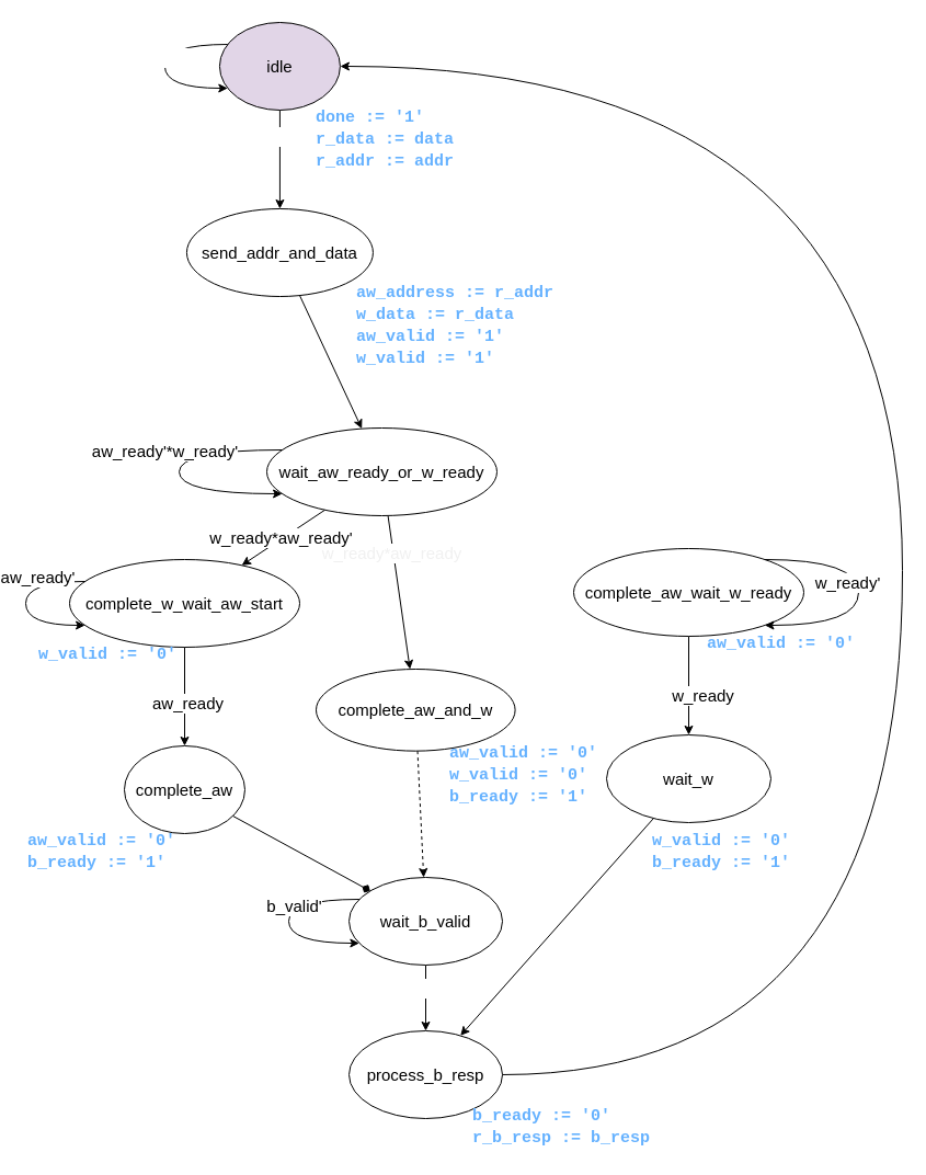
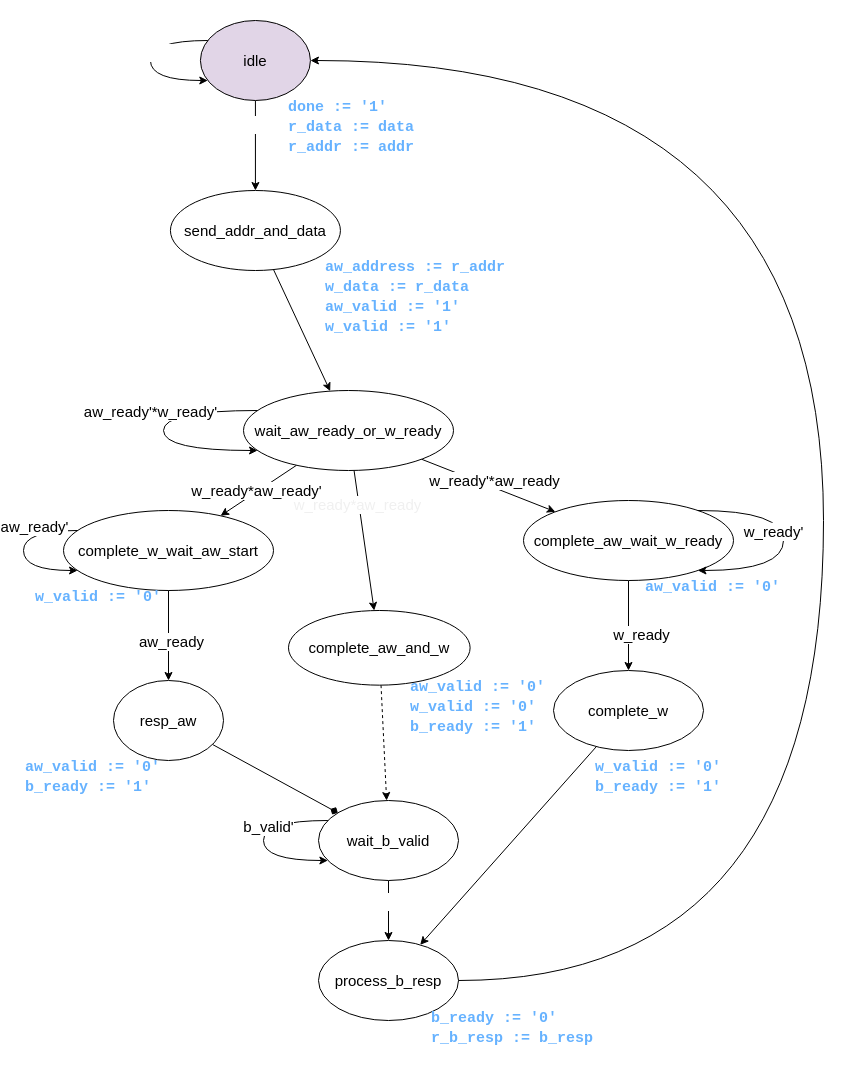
+ <mxCell id="9" value="" style="edgeStyle=none;html=1;fontSize=15;" parent="1" source="13" target="46" edge="1"><mxGeometry relative="1" as="geometry" /></mxCell>
+ <mxCell id="10" value="w_ready'*aw_ready" style="edgeLabel;html=1;align=center;verticalAlign=middle;resizable=0;points=[];fontSize=15;" parent="9" vertex="1" connectable="0"><mxGeometry x="0.219" y="-1" relative="1" as="geometry"><mxPoint x="-9" y="-12" as="offset" /></mxGeometry></mxCell>
- <mxCell id="52" value="&lt;font style=&quot;font-size: 15px;&quot;&gt;wait_w&lt;br&gt;&lt;/font&gt;" style="ellipse;whiteSpace=wrap;html=1;rounded=0;" parent="51" vertex="1"><mxGeometry width="150" height="80" as="geometry" /></mxCell>
+ <mxCell id="52" value="&lt;font style=&quot;font-size: 15px;&quot;&gt;complete_w&lt;br&gt;&lt;/font&gt;" style="ellipse;whiteSpace=wrap;html=1;rounded=0;" parent="51" vertex="1"><mxGeometry width="150" height="80" as="geometry" /></mxCell>
- <mxCell id="30" value="&lt;font style=&quot;font-size: 15px;&quot;&gt;complete_aw&lt;br&gt;&lt;/font&gt;" style="ellipse;whiteSpace=wrap;html=1;rounded=0;" parent="29" vertex="1"><mxGeometry x="90" width="110" height="80" as="geometry" /></mxCell>
+ <mxCell id="30" value="&lt;font style=&quot;font-size: 15px;&quot;&gt;resp_aw&lt;br&gt;&lt;/font&gt;" style="ellipse;whiteSpace=wrap;html=1;rounded=0;" parent="29" vertex="1"><mxGeometry x="90" width="110" height="80" as="geometry" /></mxCell>
